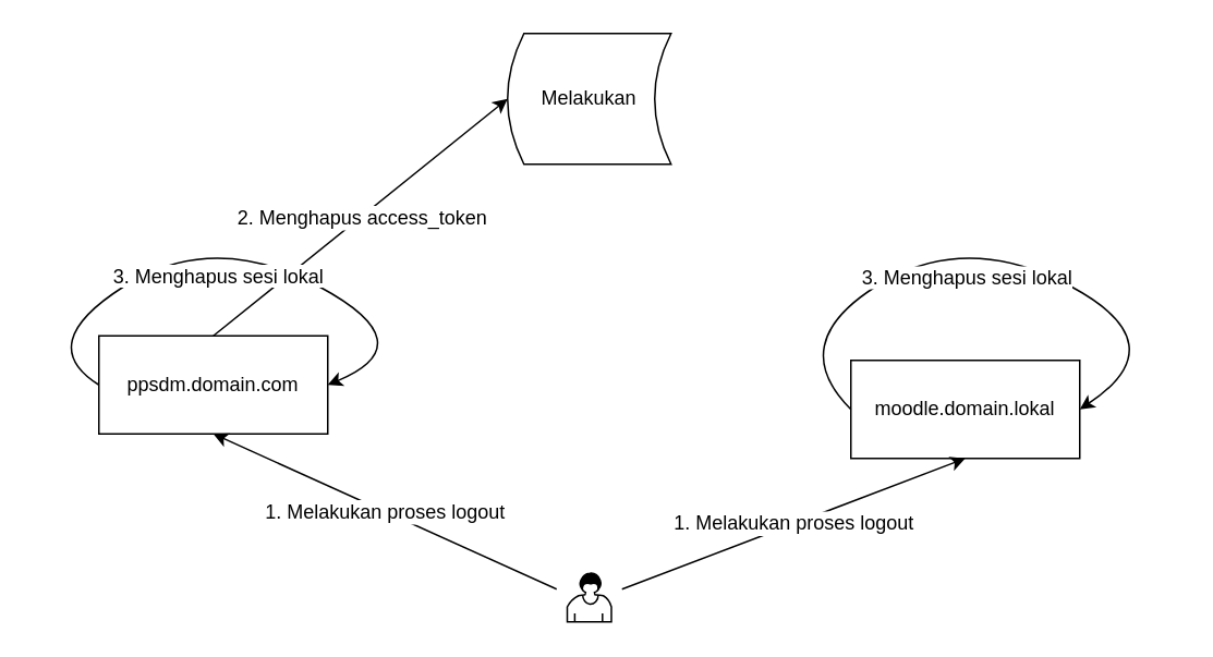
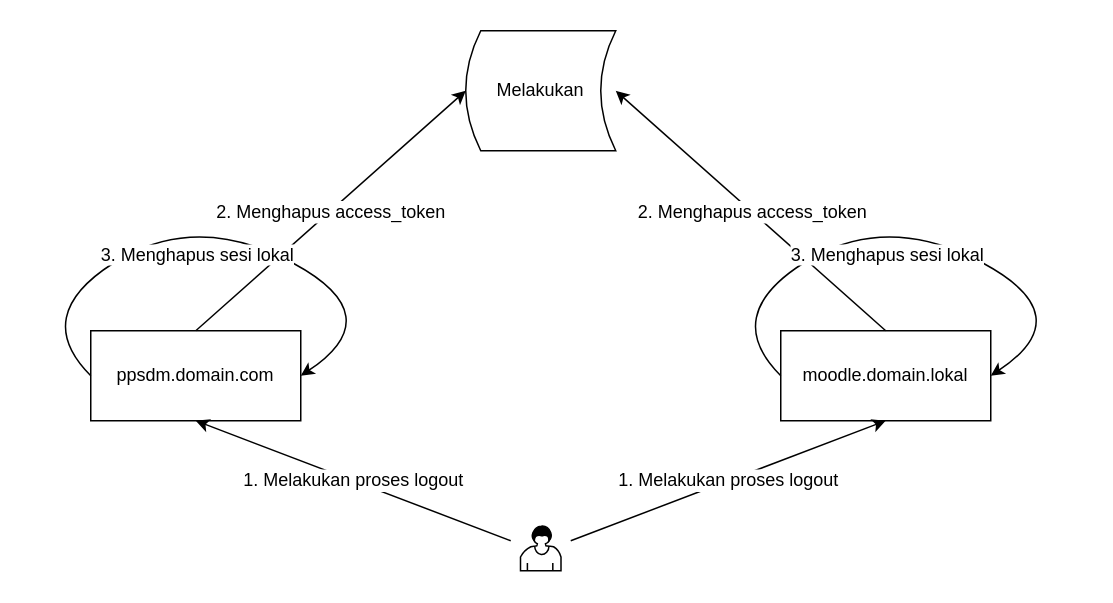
+ <mxCell id="10" value="" style="endArrow=classic;html=1;entryX=1;entryY=0.5;entryDx=0;entryDy=0;exitX=0.5;exitY=0;exitDx=0;exitDy=0;" edge="1" parent="1" source="5" target="2"><mxGeometry width="50" height="50" relative="1" as="geometry"><mxPoint x="140" y="230" as="sourcePoint" /><mxPoint x="320" y="70" as="targetPoint" /></mxGeometry></mxCell>
+ <mxCell id="11" value="2. Menghapus access_token" style="text;html=1;align=center;verticalAlign=middle;resizable=0;points=[];labelBackgroundColor=#ffffff;" vertex="1" connectable="0" parent="10"><mxGeometry relative="1" as="geometry"><mxPoint as="offset" /></mxGeometry></mxCell>
- <mxCell id="4" value="ppsdm.domain.com" style="rounded=0;whiteSpace=wrap;html=1;" vertex="1" parent="1"><mxGeometry x="60" y="205" width="140" height="60" as="geometry" /></mxCell>
+ <mxCell id="4" value="ppsdm.domain.com" style="rounded=0;whiteSpace=wrap;html=1;" vertex="1" parent="1"><mxGeometry x="60" y="220" width="140" height="60" as="geometry" /></mxCell>
